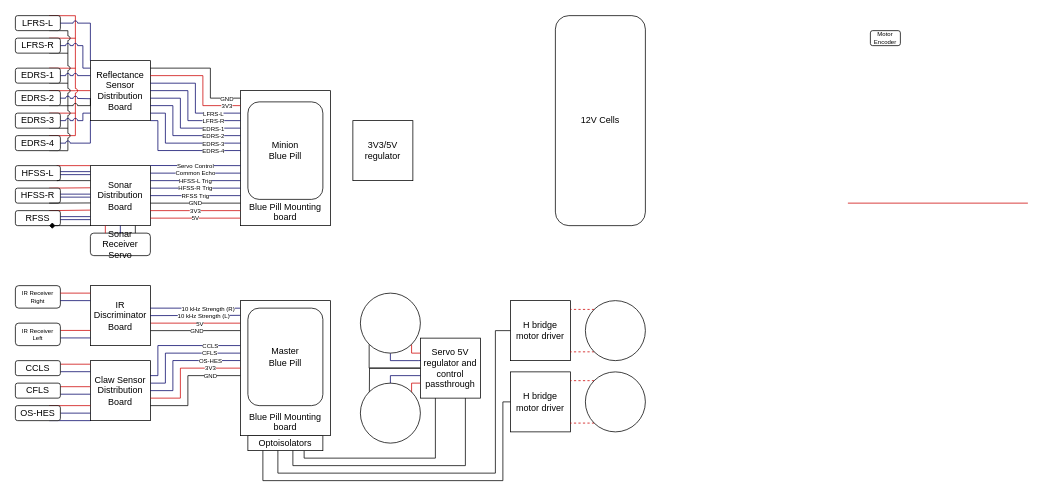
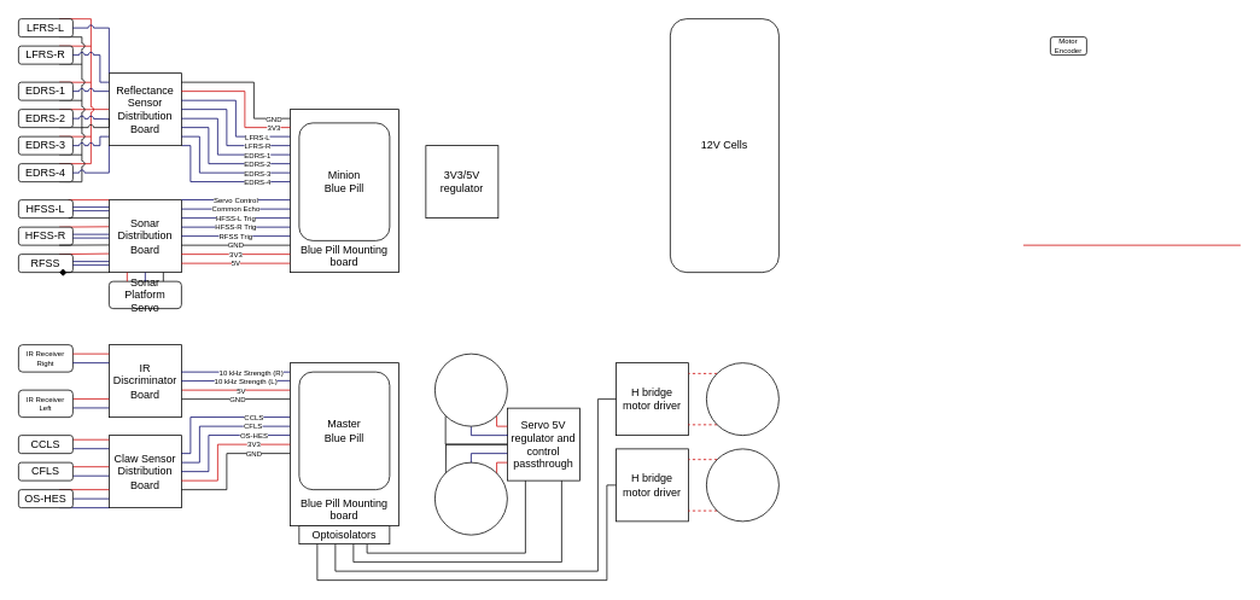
- <mxCell id="36" value="Sonar Receiver Servo" style="rounded=1;whiteSpace=wrap;html=1;" vertex="1" parent="1"><mxGeometry x="120" y="310" width="80" height="30" as="geometry" /></mxCell>
+ <mxCell id="36" value="Sonar Platform Servo" style="rounded=1;whiteSpace=wrap;html=1;" vertex="1" parent="1"><mxGeometry x="120" y="310" width="80" height="30" as="geometry" /></mxCell>
